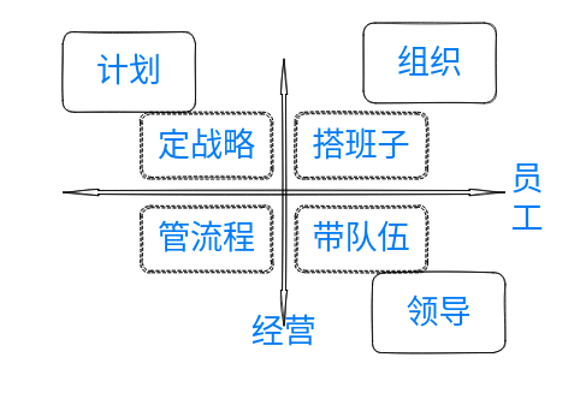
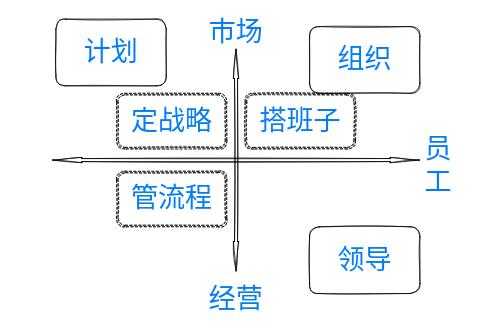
+ <mxCell id="13" value="市场" style="text;html=1;strokeColor=none;fillColor=none;align=center;verticalAlign=middle;whiteSpace=wrap;rounded=0;dashed=1;sketch=1;fontFamily=FZJingLeiS-R-GB;fontSize=36;fontColor=#027CF7;" vertex="1" parent="2"><mxGeometry x="244.898" width="97.959" height="44.444" as="geometry" /></mxCell>
- <mxCell id="4" value="&lt;font color=&quot;#027cf7&quot;&gt;组织&lt;/font&gt;" style="rounded=1;whiteSpace=wrap;html=1;fontFamily=FZJingLeiS-R-GB;fontSize=36;sketch=1;fillColor=none;" vertex="1" parent="2"><mxGeometry x="381.837" y="4.815" width="146.939" height="88.889" as="geometry" /></mxCell>
+ <mxCell id="4" value="&lt;font color=&quot;#027cf7&quot;&gt;组织&lt;/font&gt;" style="rounded=1;whiteSpace=wrap;html=1;fontFamily=FZJingLeiS-R-GB;fontSize=36;sketch=1;fillColor=none;" vertex="1" parent="2"><mxGeometry x="391.837" y="14.815" width="146.939" height="88.889" as="geometry" /></mxCell>
- <mxCell id="3" value="&lt;font color=&quot;#027cf7&quot;&gt;计划&lt;/font&gt;" style="rounded=1;whiteSpace=wrap;html=1;fontFamily=FZJingLeiS-R-GB;fontSize=36;sketch=1;fillColor=none;" vertex="1" parent="2"><mxGeometry x="48.98" y="14.815" width="146.939" height="88.889" as="geometry" /></mxCell>
+ <mxCell id="3" value="&lt;font color=&quot;#027cf7&quot;&gt;计划&lt;/font&gt;" style="rounded=1;whiteSpace=wrap;html=1;fontFamily=FZJingLeiS-R-GB;fontSize=36;sketch=1;fillColor=none;" vertex="1" parent="2"><mxGeometry x="53.98" y="4.815" width="146.939" height="88.889" as="geometry" /></mxCell>
- <mxCell id="8" value="带队伍" style="shape=ext;double=1;rounded=1;whiteSpace=wrap;html=1;sketch=1;fontFamily=FZJingLeiS-R-GB;fontSize=36;fontColor=#027CF7;fillColor=none;dashed=1;" vertex="1" parent="2"><mxGeometry x="306.122" y="207.407" width="146.939" height="74.074" as="geometry" /></mxCell>
- <mxCell id="14" value="经营" style="text;html=1;strokeColor=none;fillColor=none;align=center;verticalAlign=middle;whiteSpace=wrap;rounded=0;dashed=1;sketch=1;fontFamily=FZJingLeiS-R-GB;fontSize=36;fontColor=#027CF7;" vertex="1" parent="2"><mxGeometry x="244.898" y="325.556" width="97.959" height="44.444" as="geometry" /></mxCell>
+ <mxCell id="14" value="经营" style="text;html=1;strokeColor=none;fillColor=none;align=center;verticalAlign=middle;whiteSpace=wrap;rounded=0;dashed=1;sketch=1;fontFamily=FZJingLeiS-R-GB;fontSize=36;fontColor=#027CF7;" vertex="1" parent="2"><mxGeometry x="244.898" y="355.556" width="97.959" height="44.444" as="geometry" /></mxCell>
